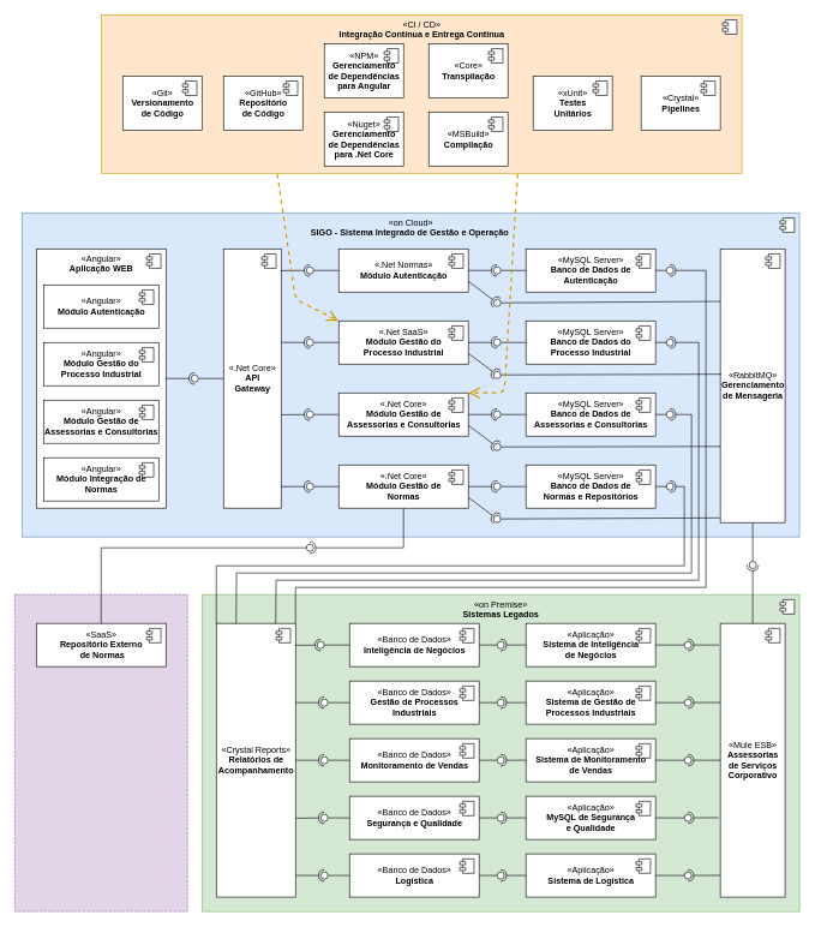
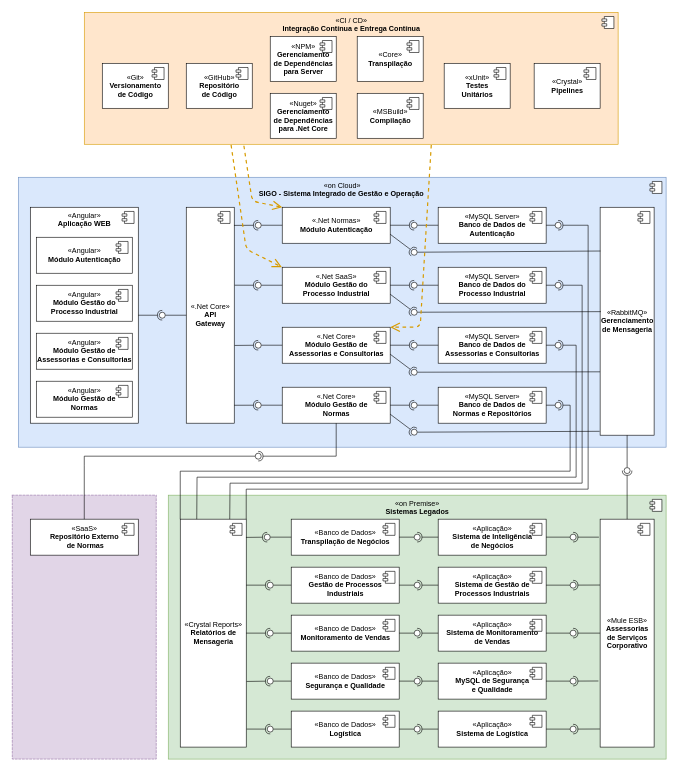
- <mxCell id="165" value="«NPM»&lt;br&gt;&lt;b&gt;Gerenciamento&lt;br&gt;de Dependências&lt;br&gt;para Angular&lt;br&gt;&lt;/b&gt;" style="html=1;dropTarget=0;" vertex="1" parent="1"><mxGeometry x="450" y="60" width="110" height="75" as="geometry" /></mxCell>
+ <mxCell id="165" value="«NPM»&lt;br&gt;&lt;b&gt;Gerenciamento&lt;br&gt;de Dependências&lt;br&gt;para Server&lt;br&gt;&lt;/b&gt;" style="html=1;dropTarget=0;" vertex="1" parent="1"><mxGeometry x="450" y="60" width="110" height="75" as="geometry" /></mxCell>
+ <mxCell id="177" value="" style="endArrow=open;dashed=1;endFill=0;endSize=12;html=1;strokeColor=#d79b00;strokeWidth=2;entryX=0;entryY=0;entryDx=0;entryDy=0;exitX=0.299;exitY=1.011;exitDx=0;exitDy=0;exitPerimeter=0;fillColor=#ffe6cc;" edge="1" parent="1" source="6" target="17"><mxGeometry width="160" relative="1" as="geometry"><mxPoint x="-30" as="sourcePoint" y="265" /><mxPoint x="130" as="targetPoint" y="265" /><Array as="points"><mxPoint x="420" y="335" /></Array></mxGeometry></mxCell>
- <mxCell id="82" value="«Angular»&lt;br&gt;&lt;b&gt;Módulo Integração de&lt;br&gt;Normas&lt;/b&gt;" style="html=1;dropTarget=0;" vertex="1" parent="1"><mxGeometry x="60" y="635" width="160" height="60" as="geometry" /></mxCell>
+ <mxCell id="82" value="«Angular»&lt;br&gt;&lt;b&gt;Módulo Gestão de&lt;br&gt;Normas&lt;/b&gt;" style="html=1;dropTarget=0;" vertex="1" parent="1"><mxGeometry x="60" y="635" width="160" height="60" as="geometry" /></mxCell>
- <mxCell id="106" value="«Banco de Dados»&lt;br&gt;&lt;b&gt;Inteligência de Negócios&lt;br&gt;&lt;/b&gt;" style="html=1;dropTarget=0;" vertex="1" parent="1"><mxGeometry x="485" y="865" width="180" height="60" as="geometry" /></mxCell>
+ <mxCell id="106" value="«Banco de Dados»&lt;br&gt;&lt;b&gt;Transpilação de Negócios&lt;br&gt;&lt;/b&gt;" style="html=1;dropTarget=0;" vertex="1" parent="1"><mxGeometry x="485" y="865" width="180" height="60" as="geometry" /></mxCell>
- <mxCell id="139" value="«Crystal Reports»&lt;br&gt;&lt;b&gt;Relatórios de&lt;br&gt;Acompanhamento&lt;/b&gt;" style="html=1;dropTarget=0;" vertex="1" parent="1"><mxGeometry x="300" y="865" width="110" height="380" as="geometry" /></mxCell>
+ <mxCell id="139" value="«Crystal Reports»&lt;br&gt;&lt;b&gt;Relatórios de&lt;br&gt;Mensageria&lt;/b&gt;" style="html=1;dropTarget=0;" vertex="1" parent="1"><mxGeometry x="300" y="865" width="110" height="380" as="geometry" /></mxCell>
